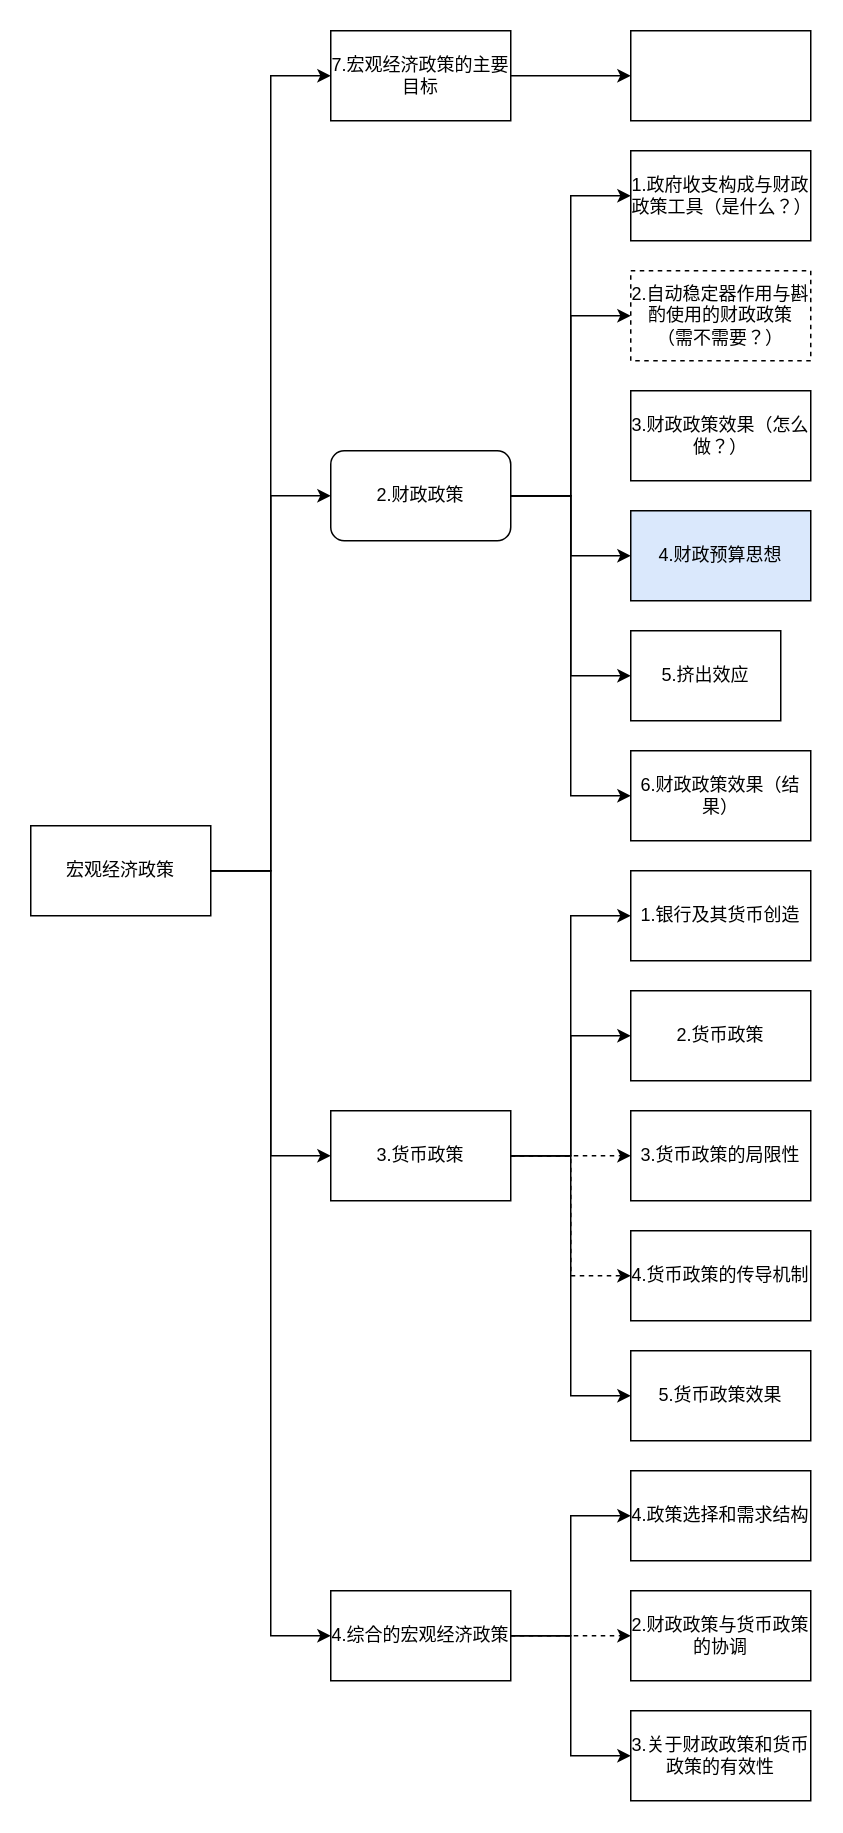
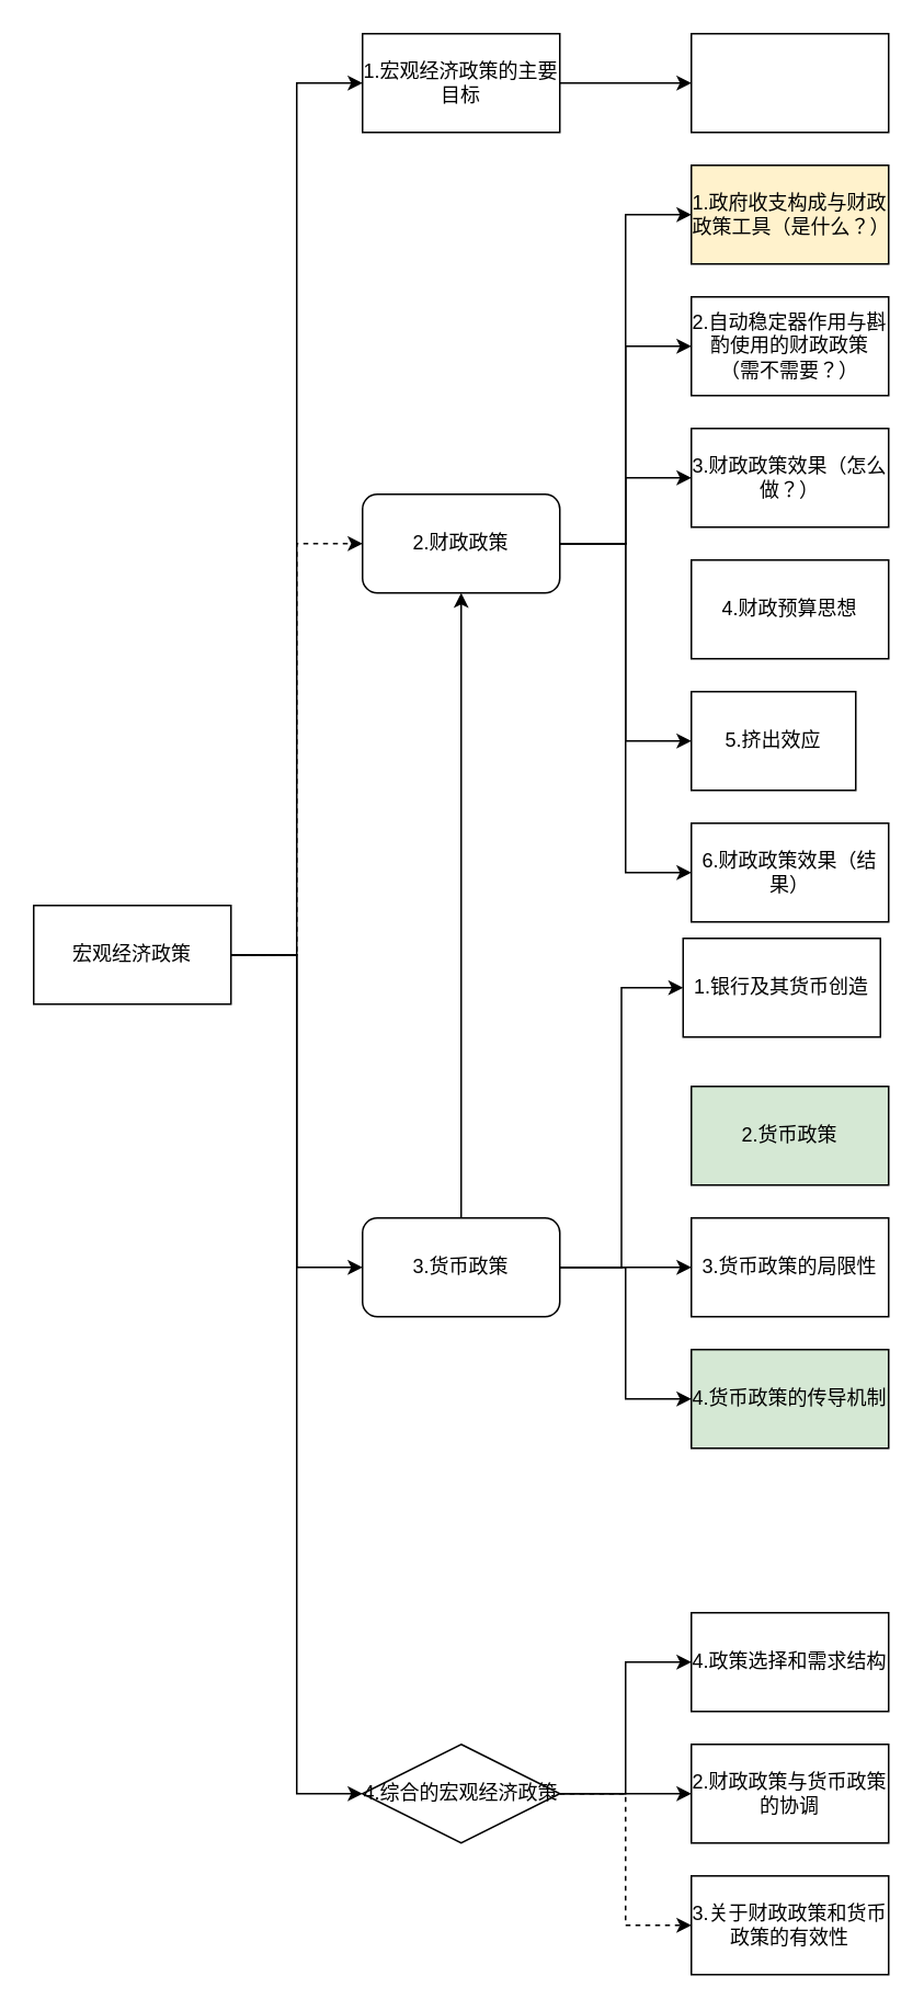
- <mxCell id="8" value="7.宏观经济政策的主要目标" style="rounded=0;whiteSpace=wrap;html=1;" parent="1" vertex="1"><mxGeometry x="220" y="20" width="120" height="60" as="geometry" /></mxCell>
+ <mxCell id="8" value="1.宏观经济政策的主要目标" style="rounded=0;whiteSpace=wrap;html=1;" parent="1" vertex="1"><mxGeometry x="220" y="20" width="120" height="60" as="geometry" /></mxCell>
- <mxCell id="28" value="1.政府收支构成与财政政策工具（是什么？）" style="rounded=0;whiteSpace=wrap;html=1;" parent="1" vertex="1"><mxGeometry x="420" y="100" width="120" height="60" as="geometry" /></mxCell>
+ <mxCell id="28" value="1.政府收支构成与财政政策工具（是什么？）" style="rounded=0;whiteSpace=wrap;html=1;fillColor=#fff2cc;" parent="1" vertex="1"><mxGeometry x="420" y="100" width="120" height="60" as="geometry" /></mxCell>
- <mxCell id="27" value="2.自动稳定器作用与斟酌使用的财政政策（需不需要？）" style="rounded=0;whiteSpace=wrap;html=1;dashed=1;" parent="1" vertex="1"><mxGeometry x="420" y="180" width="120" height="60" as="geometry" /></mxCell>
+ <mxCell id="27" value="2.自动稳定器作用与斟酌使用的财政政策（需不需要？）" style="rounded=0;whiteSpace=wrap;html=1;" parent="1" vertex="1"><mxGeometry x="420" y="180" width="120" height="60" as="geometry" /></mxCell>
+ <mxCell id="17" style="edgeStyle=orthogonalEdgeStyle;rounded=0;orthogonalLoop=1;jettySize=auto;html=1;" parent="1" source="21" target="29" edge="1"><mxGeometry relative="1" as="geometry" /></mxCell>
- <mxCell id="3" style="edgeStyle=orthogonalEdgeStyle;rounded=0;orthogonalLoop=1;jettySize=auto;html=1;entryX=0;entryY=0.5;entryDx=0;entryDy=0;" parent="1" source="6" target="21" edge="1"><mxGeometry relative="1" as="geometry" /></mxCell>
+ <mxCell id="3" style="edgeStyle=orthogonalEdgeStyle;rounded=0;orthogonalLoop=1;jettySize=auto;html=1;entryX=0;entryY=0.5;entryDx=0;entryDy=0;dashed=1;" parent="1" source="6" target="21" edge="1"><mxGeometry relative="1" as="geometry" /></mxCell>
- <mxCell id="18" style="edgeStyle=orthogonalEdgeStyle;rounded=0;orthogonalLoop=1;jettySize=auto;html=1;entryX=0;entryY=0.5;entryDx=0;entryDy=0;" parent="1" source="21" target="31" edge="1"><mxGeometry relative="1" as="geometry" /></mxCell>
- <mxCell id="31" value="4.财政预算思想" style="rounded=0;whiteSpace=wrap;html=1;fillColor=#dae8fc;" parent="1" vertex="1"><mxGeometry x="420" y="340" width="120" height="60" as="geometry" /></mxCell>
+ <mxCell id="31" value="4.财政预算思想" style="rounded=0;whiteSpace=wrap;html=1;" parent="1" vertex="1"><mxGeometry x="420" y="340" width="120" height="60" as="geometry" /></mxCell>
- <mxCell id="30" value="1.银行及其货币创造" style="rounded=0;whiteSpace=wrap;html=1;" parent="1" vertex="1"><mxGeometry x="420" y="580" width="120" height="60" as="geometry" /></mxCell>
+ <mxCell id="30" value="1.银行及其货币创造" style="rounded=0;whiteSpace=wrap;html=1;" parent="1" vertex="1"><mxGeometry x="415" y="570" width="120" height="60" as="geometry" /></mxCell>
- <mxCell id="10" style="edgeStyle=orthogonalEdgeStyle;rounded=0;orthogonalLoop=1;jettySize=auto;html=1;entryX=0;entryY=0.5;entryDx=0;entryDy=0;" parent="1" source="14" target="32" edge="1"><mxGeometry relative="1" as="geometry" /></mxCell>
+ <mxCell id="10" style="edgeStyle=orthogonalEdgeStyle;rounded=0;orthogonalLoop=1;jettySize=auto;html=1;" parent="1" source="14" target="21" edge="1"><mxGeometry relative="1" as="geometry" /></mxCell>
- <mxCell id="32" value="2.货币政策" style="rounded=0;whiteSpace=wrap;html=1;" parent="1" vertex="1"><mxGeometry x="420" y="660" width="120" height="60" as="geometry" /></mxCell>
+ <mxCell id="32" value="2.货币政策" style="rounded=0;whiteSpace=wrap;html=1;fillColor=#d5e8d4;" parent="1" vertex="1"><mxGeometry x="420" y="660" width="120" height="60" as="geometry" /></mxCell>
- <mxCell id="14" value="3.货币政策" style="rounded=0;whiteSpace=wrap;html=1;" parent="1" vertex="1"><mxGeometry x="220" y="740" width="120" height="60" as="geometry" /></mxCell>
+ <mxCell id="14" value="3.货币政策" style="whiteSpace=wrap;html=1;rounded=1;" parent="1" vertex="1"><mxGeometry x="220" y="740" width="120" height="60" as="geometry" /></mxCell>
- <mxCell id="11" style="edgeStyle=orthogonalEdgeStyle;rounded=0;orthogonalLoop=1;jettySize=auto;html=1;dashed=1;" parent="1" source="14" target="33" edge="1"><mxGeometry relative="1" as="geometry" /></mxCell>
+ <mxCell id="11" style="edgeStyle=orthogonalEdgeStyle;rounded=0;orthogonalLoop=1;jettySize=auto;html=1;" parent="1" source="14" target="33" edge="1"><mxGeometry relative="1" as="geometry" /></mxCell>
- <mxCell id="12" style="edgeStyle=orthogonalEdgeStyle;rounded=0;orthogonalLoop=1;jettySize=auto;html=1;entryX=0;entryY=0.5;entryDx=0;entryDy=0;dashed=1;" parent="1" source="14" target="34" edge="1"><mxGeometry relative="1" as="geometry" /></mxCell>
+ <mxCell id="12" style="edgeStyle=orthogonalEdgeStyle;rounded=0;orthogonalLoop=1;jettySize=auto;html=1;entryX=0;entryY=0.5;entryDx=0;entryDy=0;" parent="1" source="14" target="34" edge="1"><mxGeometry relative="1" as="geometry" /></mxCell>
- <mxCell id="34" value="4.货币政策的传导机制" style="rounded=0;whiteSpace=wrap;html=1;" parent="1" vertex="1"><mxGeometry x="420" y="820" width="120" height="60" as="geometry" /></mxCell>
+ <mxCell id="34" value="4.货币政策的传导机制" style="rounded=0;whiteSpace=wrap;html=1;fillColor=#d5e8d4;" parent="1" vertex="1"><mxGeometry x="420" y="820" width="120" height="60" as="geometry" /></mxCell>
- <mxCell id="13" style="edgeStyle=orthogonalEdgeStyle;rounded=0;orthogonalLoop=1;jettySize=auto;html=1;entryX=0;entryY=0.5;entryDx=0;entryDy=0;" parent="1" source="14" target="35" edge="1"><mxGeometry relative="1" as="geometry" /></mxCell>
- <mxCell id="35" value="5.货币政策效果" style="rounded=0;whiteSpace=wrap;html=1;" parent="1" vertex="1"><mxGeometry x="420" y="900" width="120" height="60" as="geometry" /></mxCell>
- <mxCell id="25" value="4.综合的宏观经济政策" style="rounded=0;whiteSpace=wrap;html=1;" parent="1" vertex="1"><mxGeometry x="220" y="1060" width="120" height="60" as="geometry" /></mxCell>
+ <mxCell id="25" value="4.综合的宏观经济政策" style="rhombus;whiteSpace=wrap;html=1;" parent="1" vertex="1"><mxGeometry x="220" y="1060" width="120" height="60" as="geometry" /></mxCell>
- <mxCell id="23" style="edgeStyle=orthogonalEdgeStyle;rounded=0;orthogonalLoop=1;jettySize=auto;html=1;dashed=1;" parent="1" source="25" target="37" edge="1"><mxGeometry relative="1" as="geometry" /></mxCell>
+ <mxCell id="23" style="edgeStyle=orthogonalEdgeStyle;rounded=0;orthogonalLoop=1;jettySize=auto;html=1;" parent="1" source="25" target="37" edge="1"><mxGeometry relative="1" as="geometry" /></mxCell>
- <mxCell id="24" style="edgeStyle=orthogonalEdgeStyle;rounded=0;orthogonalLoop=1;jettySize=auto;html=1;entryX=0;entryY=0.5;entryDx=0;entryDy=0;" parent="1" source="25" target="38" edge="1"><mxGeometry relative="1" as="geometry" /></mxCell>
+ <mxCell id="24" style="edgeStyle=orthogonalEdgeStyle;rounded=0;orthogonalLoop=1;jettySize=auto;html=1;entryX=0;entryY=0.5;entryDx=0;entryDy=0;dashed=1;" parent="1" source="25" target="38" edge="1"><mxGeometry relative="1" as="geometry" /></mxCell>
